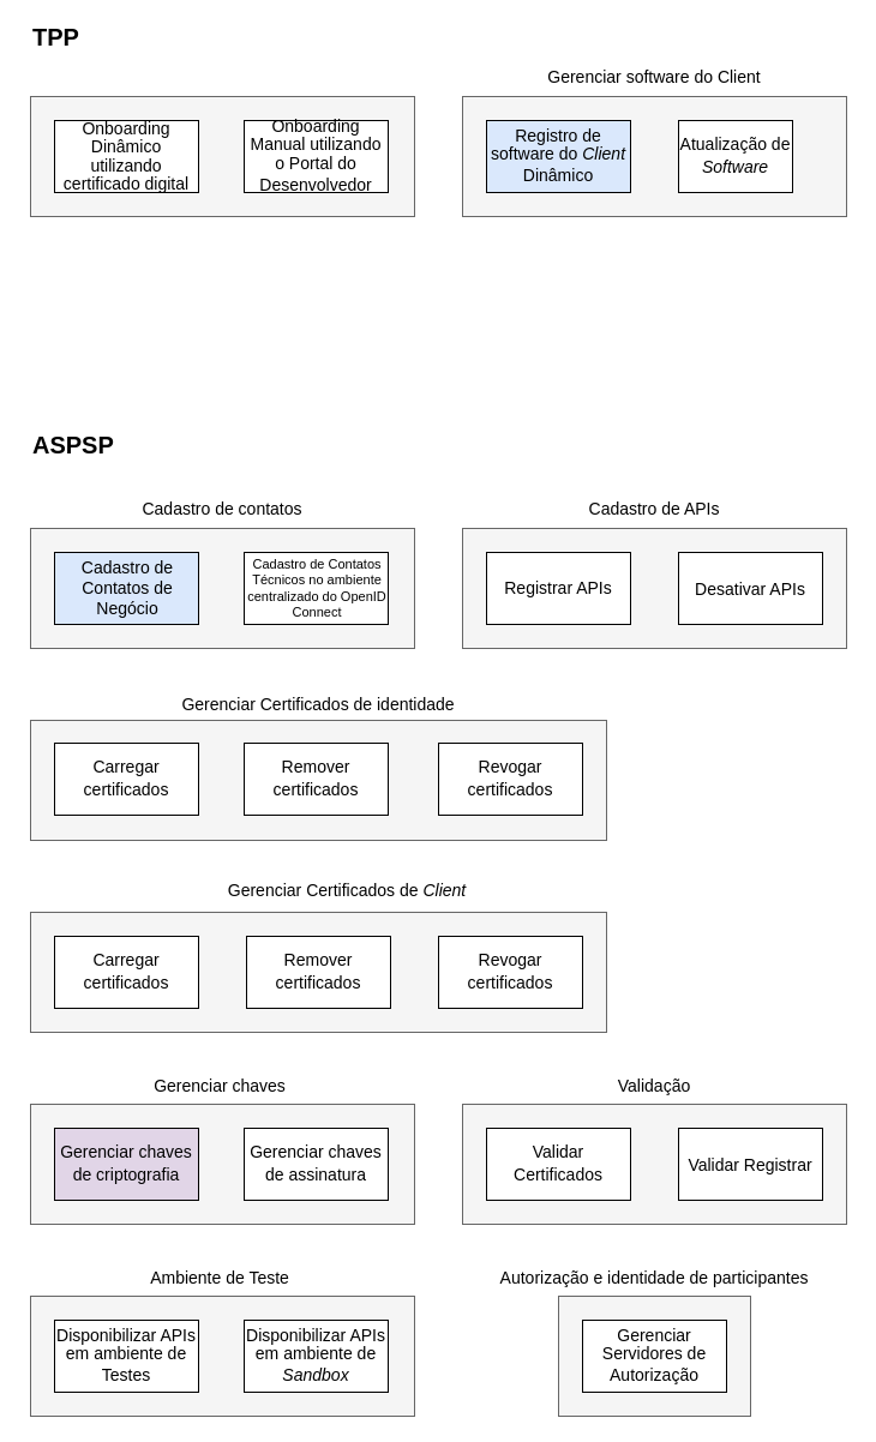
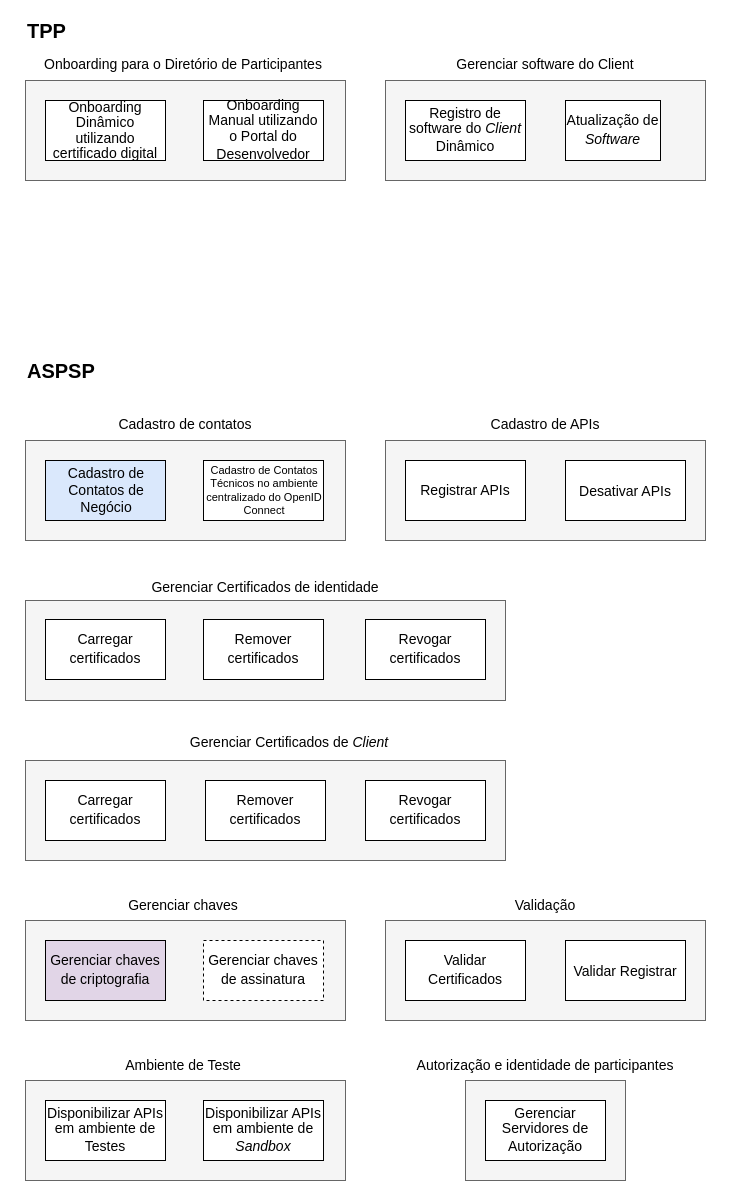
+ <mxCell id="36" value="&lt;span lang=&quot;PT-BR&quot; style=&quot;font-size: 10.5pt ; line-height: 110% ; font-family: &amp;#34;arial&amp;#34; , sans-serif&quot;&gt;Onboarding para o Diretório de Participantes&lt;/span&gt;" style="text;whiteSpace=wrap;html=1;fontSize=11;align=center;" parent="1" vertex="1"><mxGeometry x="20" y="50" width="326" height="30" as="geometry" /></mxCell>
- <mxCell id="17" value="&lt;span lang=&quot;PT-BR&quot; style=&quot;font-size: 10.5pt ; line-height: 15.4px ; font-family: &amp;#34;arial&amp;#34; , sans-serif&quot;&gt;Registro de software do&amp;nbsp;&lt;i&gt;Client&lt;/i&gt; Dinâmico&lt;/span&gt;&lt;span style=&quot;font-size: medium&quot;&gt;&lt;/span&gt;" style="rounded=0;whiteSpace=wrap;html=1;fillColor=#dae8fc;" parent="1" vertex="1"><mxGeometry x="405" y="100" width="120" height="60" as="geometry" /></mxCell>
+ <mxCell id="17" value="&lt;span lang=&quot;PT-BR&quot; style=&quot;font-size: 10.5pt ; line-height: 15.4px ; font-family: &amp;#34;arial&amp;#34; , sans-serif&quot;&gt;Registro de software do&amp;nbsp;&lt;i&gt;Client&lt;/i&gt; Dinâmico&lt;/span&gt;&lt;span style=&quot;font-size: medium&quot;&gt;&lt;/span&gt;" style="rounded=0;whiteSpace=wrap;html=1;" parent="1" vertex="1"><mxGeometry x="405" y="100" width="120" height="60" as="geometry" /></mxCell>
- <mxCell id="32" value="&lt;span lang=&quot;PT-BR&quot; style=&quot;font-size: 10.5pt ; line-height: 15.4px ; font-family: &amp;#34;arial&amp;#34; , sans-serif&quot;&gt;Gerenciar chaves de assinatura&lt;/span&gt;&lt;span style=&quot;font-size: medium&quot;&gt;&lt;/span&gt;" style="rounded=0;whiteSpace=wrap;html=1;fontSize=11;align=center;" parent="1" vertex="1"><mxGeometry x="203" y="940" width="120" height="60" as="geometry" /></mxCell>
+ <mxCell id="32" value="&lt;span lang=&quot;PT-BR&quot; style=&quot;font-size: 10.5pt ; line-height: 15.4px ; font-family: &amp;#34;arial&amp;#34; , sans-serif&quot;&gt;Gerenciar chaves de assinatura&lt;/span&gt;&lt;span style=&quot;font-size: medium&quot;&gt;&lt;/span&gt;" style="rounded=0;whiteSpace=wrap;html=1;fontSize=11;align=center;dashed=1;" parent="1" vertex="1"><mxGeometry x="203" y="940" width="120" height="60" as="geometry" /></mxCell>
